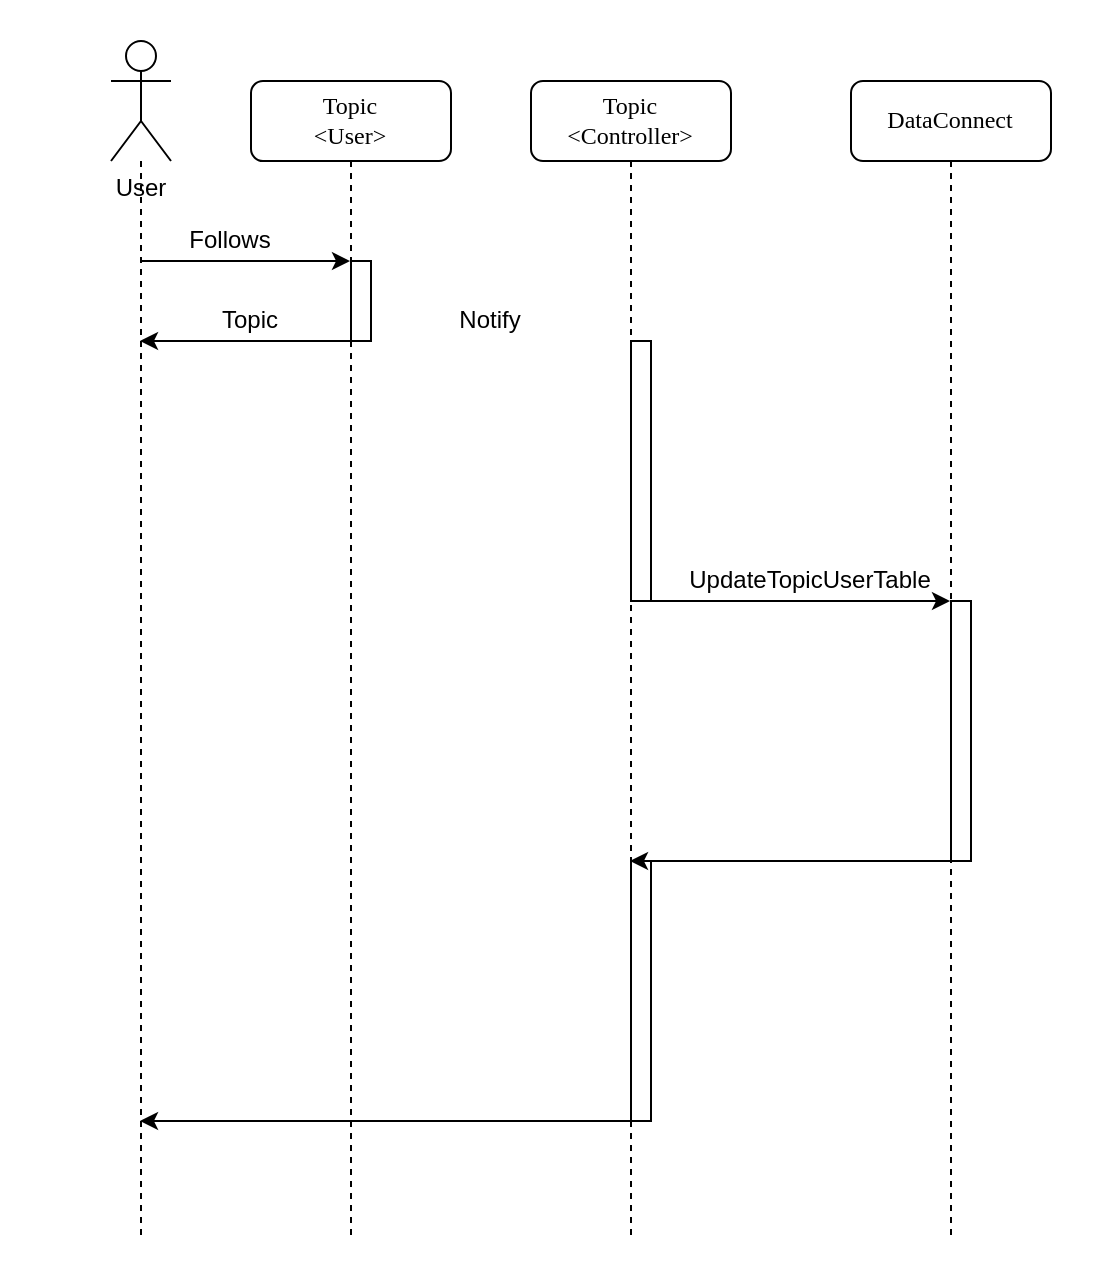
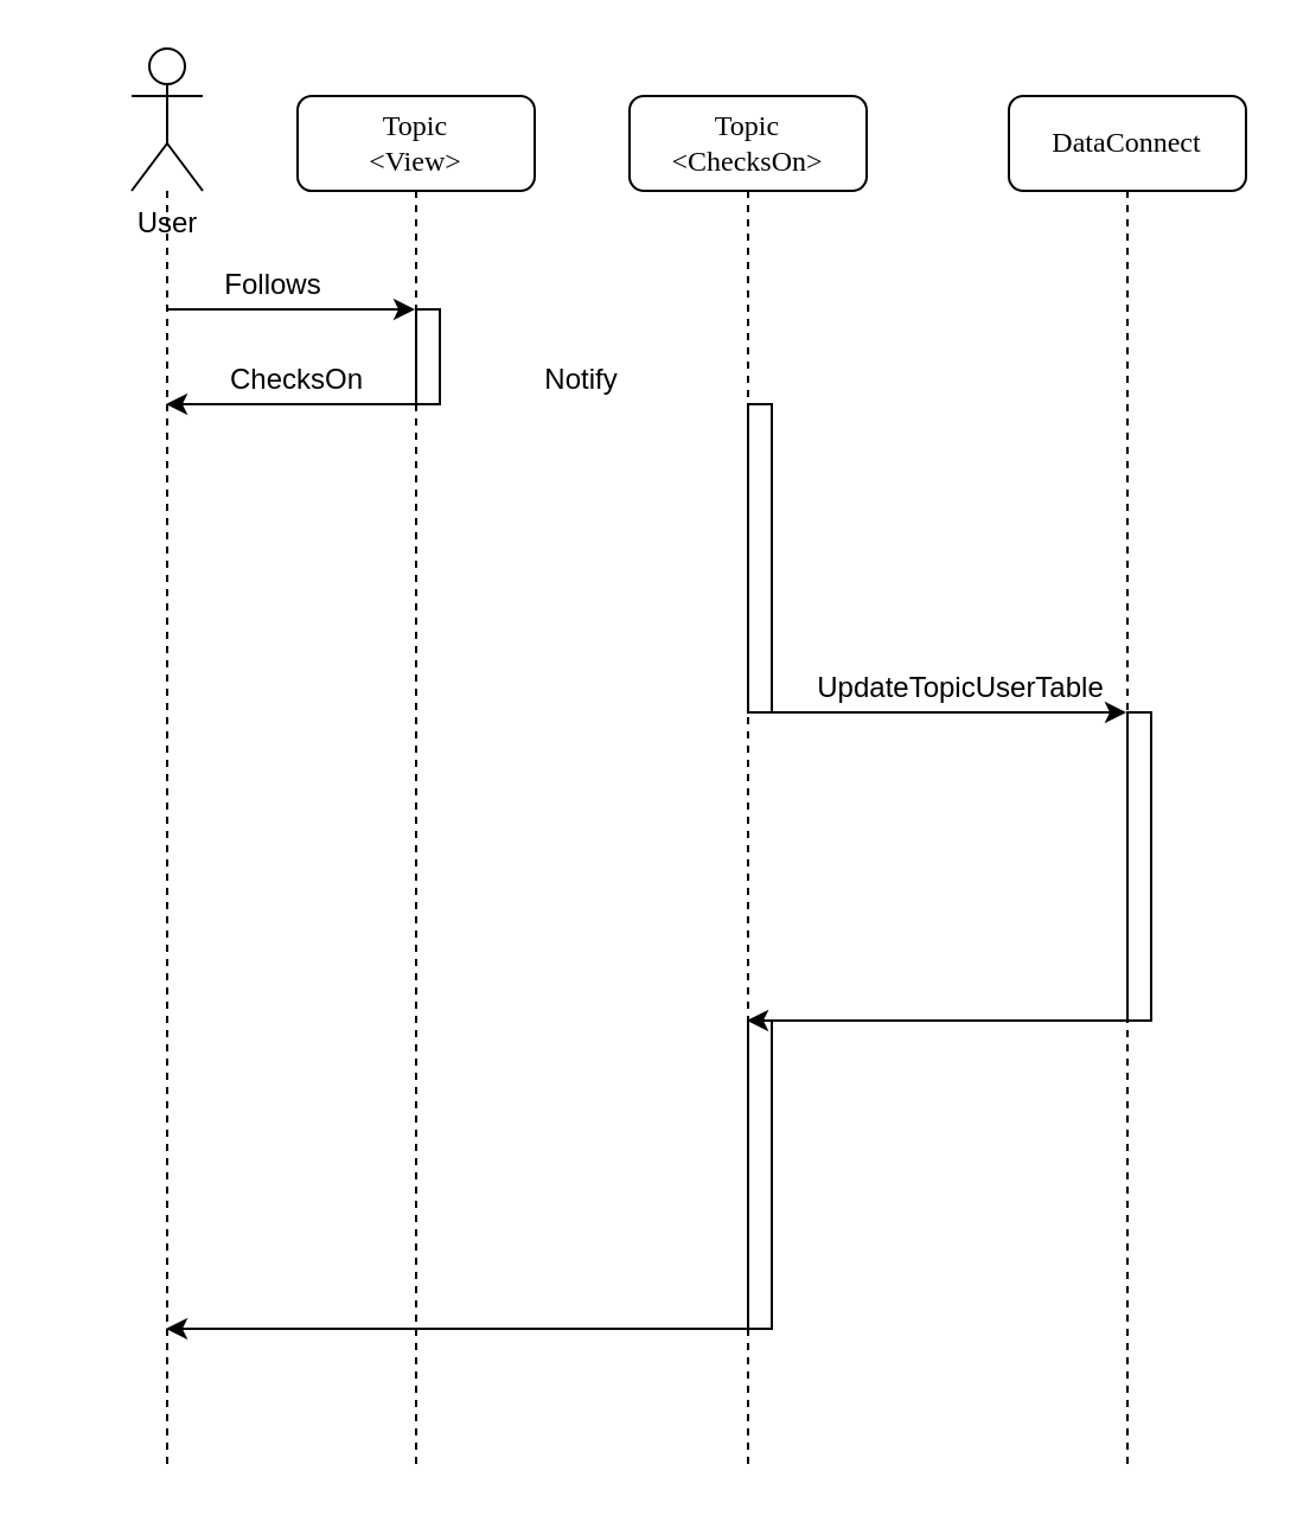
- <mxCell id="7" value="Topic&lt;br&gt;&amp;lt;User&amp;gt;" style="shape=umlLifeline;perimeter=lifelinePerimeter;whiteSpace=wrap;html=1;container=1;collapsible=0;recursiveResize=0;outlineConnect=0;rounded=1;shadow=0;comic=0;labelBackgroundColor=none;strokeColor=#000000;strokeWidth=1;fillColor=#FFFFFF;fontFamily=Verdana;fontSize=12;fontColor=#000000;align=center;" parent="1" vertex="1"><mxGeometry x="125" y="40" width="100" height="580" as="geometry" /></mxCell>
+ <mxCell id="7" value="Topic&lt;br&gt;&amp;lt;View&amp;gt;" style="shape=umlLifeline;perimeter=lifelinePerimeter;whiteSpace=wrap;html=1;container=1;collapsible=0;recursiveResize=0;outlineConnect=0;rounded=1;shadow=0;comic=0;labelBackgroundColor=none;strokeColor=#000000;strokeWidth=1;fillColor=#FFFFFF;fontFamily=Verdana;fontSize=12;fontColor=#000000;align=center;" parent="1" vertex="1"><mxGeometry x="125" y="40" width="100" height="580" as="geometry" /></mxCell>
- <mxCell id="2" value="Topic&lt;br&gt;&amp;lt;Controller&amp;gt;" style="shape=umlLifeline;perimeter=lifelinePerimeter;whiteSpace=wrap;html=1;container=1;collapsible=0;recursiveResize=0;outlineConnect=0;rounded=1;shadow=0;comic=0;labelBackgroundColor=none;strokeColor=#000000;strokeWidth=1;fillColor=#FFFFFF;fontFamily=Verdana;fontSize=12;fontColor=#000000;align=center;" parent="1" vertex="1"><mxGeometry x="265" y="40" width="100" height="580" as="geometry" /></mxCell>
+ <mxCell id="2" value="Topic&lt;br&gt;&amp;lt;ChecksOn&amp;gt;" style="shape=umlLifeline;perimeter=lifelinePerimeter;whiteSpace=wrap;html=1;container=1;collapsible=0;recursiveResize=0;outlineConnect=0;rounded=1;shadow=0;comic=0;labelBackgroundColor=none;strokeColor=#000000;strokeWidth=1;fillColor=#FFFFFF;fontFamily=Verdana;fontSize=12;fontColor=#000000;align=center;" parent="1" vertex="1"><mxGeometry x="265" y="40" width="100" height="580" as="geometry" /></mxCell>
- <mxCell id="15" value="Topic" style="text;html=1;strokeColor=none;fillColor=none;align=center;verticalAlign=middle;whiteSpace=wrap;rounded=0;" vertex="1" parent="1"><mxGeometry x="105" y="150" width="40" height="20" as="geometry" /></mxCell>
+ <mxCell id="15" value="ChecksOn" style="text;html=1;strokeColor=none;fillColor=none;align=center;verticalAlign=middle;whiteSpace=wrap;rounded=0;" vertex="1" parent="1"><mxGeometry x="105" y="150" width="40" height="20" as="geometry" /></mxCell>
